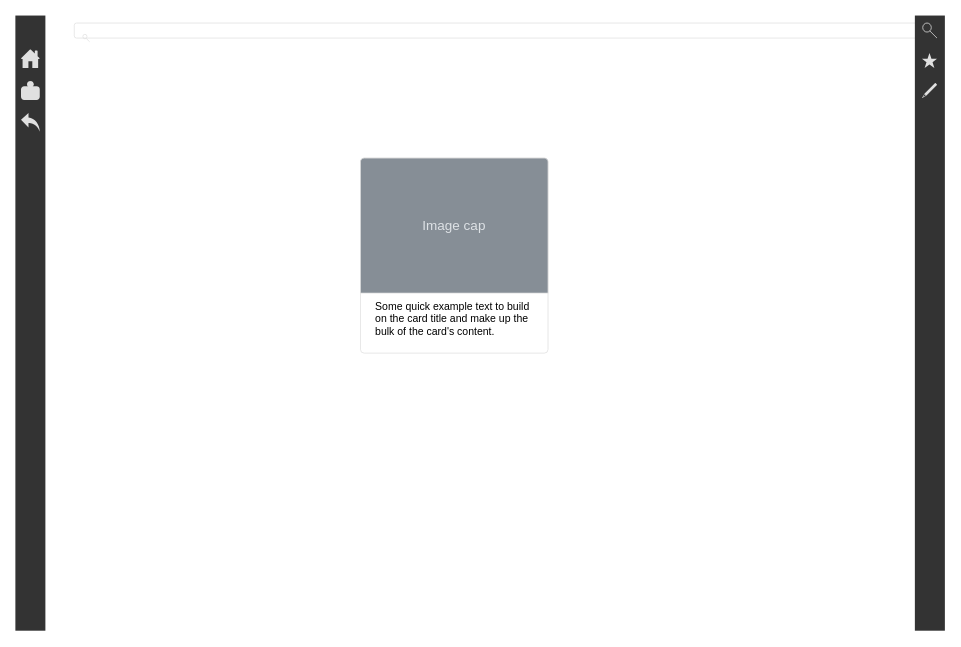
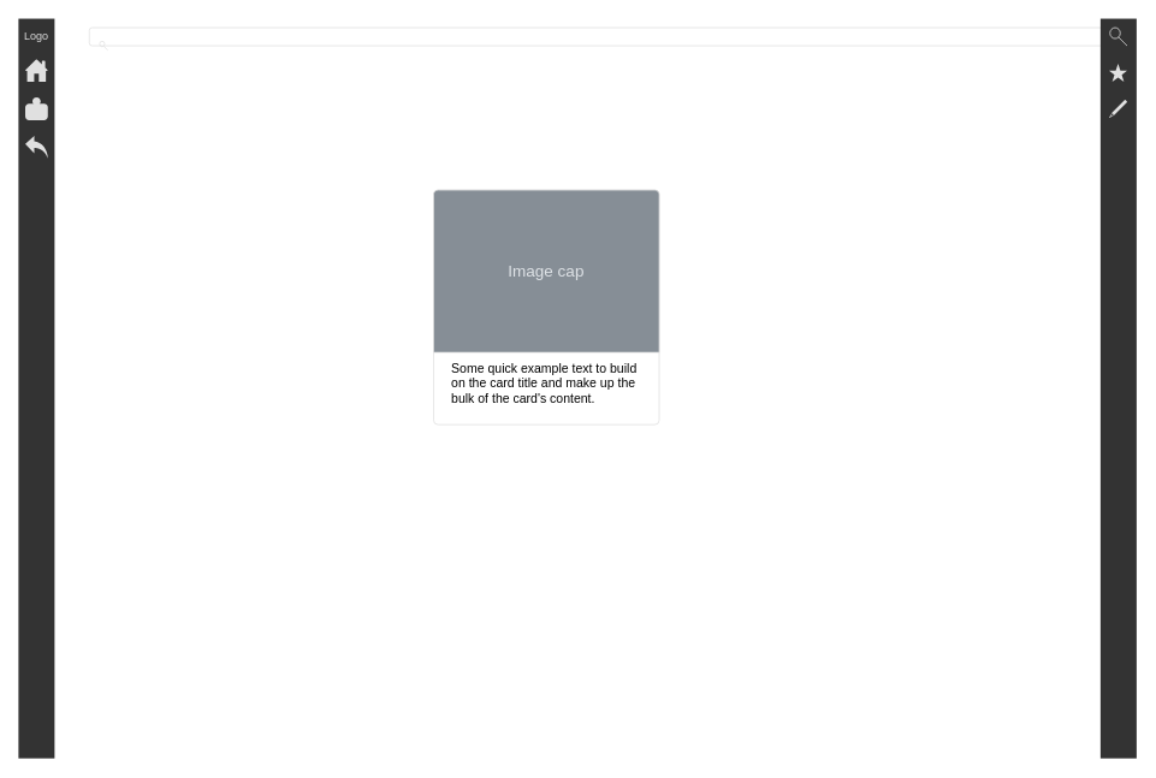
+ <mxCell id="7" value="Logo" style="text;html=1;align=center;verticalAlign=middle;whiteSpace=wrap;rounded=0;fontColor=#E0E0E0;" parent="1" vertex="1"><mxGeometry width="40" height="40" as="geometry" x="20" y="20" /></mxCell>
